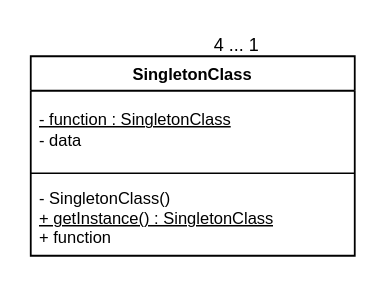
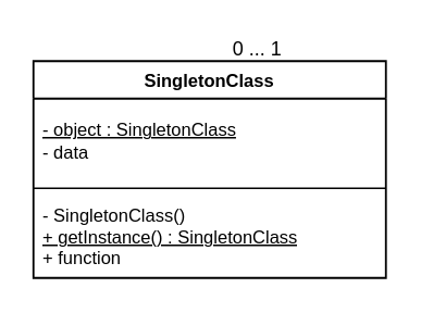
- <mxCell id="6" value="4 ... 1" style="text;html=1;align=center;verticalAlign=middle;resizable=0;points=[];;autosize=1;" vertex="1" parent="1"><mxGeometry x="132" y="20" width="50" height="20" as="geometry" /></mxCell>
+ <mxCell id="6" value="0 ... 1" style="text;html=1;align=center;verticalAlign=middle;resizable=0;points=[];;autosize=1;" vertex="1" parent="1"><mxGeometry x="132" y="20" width="50" height="20" as="geometry" /></mxCell>
- <mxCell id="3" value="&lt;u&gt;- function : SingletonClass&lt;/u&gt;&lt;br&gt;- data" style="part=1;resizeHeight=0;strokeColor=none;fillColor=none;align=left;verticalAlign=middle;spacingLeft=4;spacingRight=4;overflow=hidden;rotatable=0;points=[[0,0.5],[1,0.5]];portConstraint=eastwest;swimlaneFillColor=#ffffff;strokeOpacity=100;fontSize=11;fontColor=#000000;fontStyle=0;html=1;" vertex="1" parent="2"><mxGeometry y="23" width="216" height="51" as="geometry" /></mxCell>
+ <mxCell id="3" value="&lt;u&gt;- object : SingletonClass&lt;/u&gt;&lt;br&gt;- data" style="part=1;resizeHeight=0;strokeColor=none;fillColor=none;align=left;verticalAlign=middle;spacingLeft=4;spacingRight=4;overflow=hidden;rotatable=0;points=[[0,0.5],[1,0.5]];portConstraint=eastwest;swimlaneFillColor=#ffffff;strokeOpacity=100;fontSize=11;fontColor=#000000;fontStyle=0;html=1;" vertex="1" parent="2"><mxGeometry y="23" width="216" height="51" as="geometry" /></mxCell>
